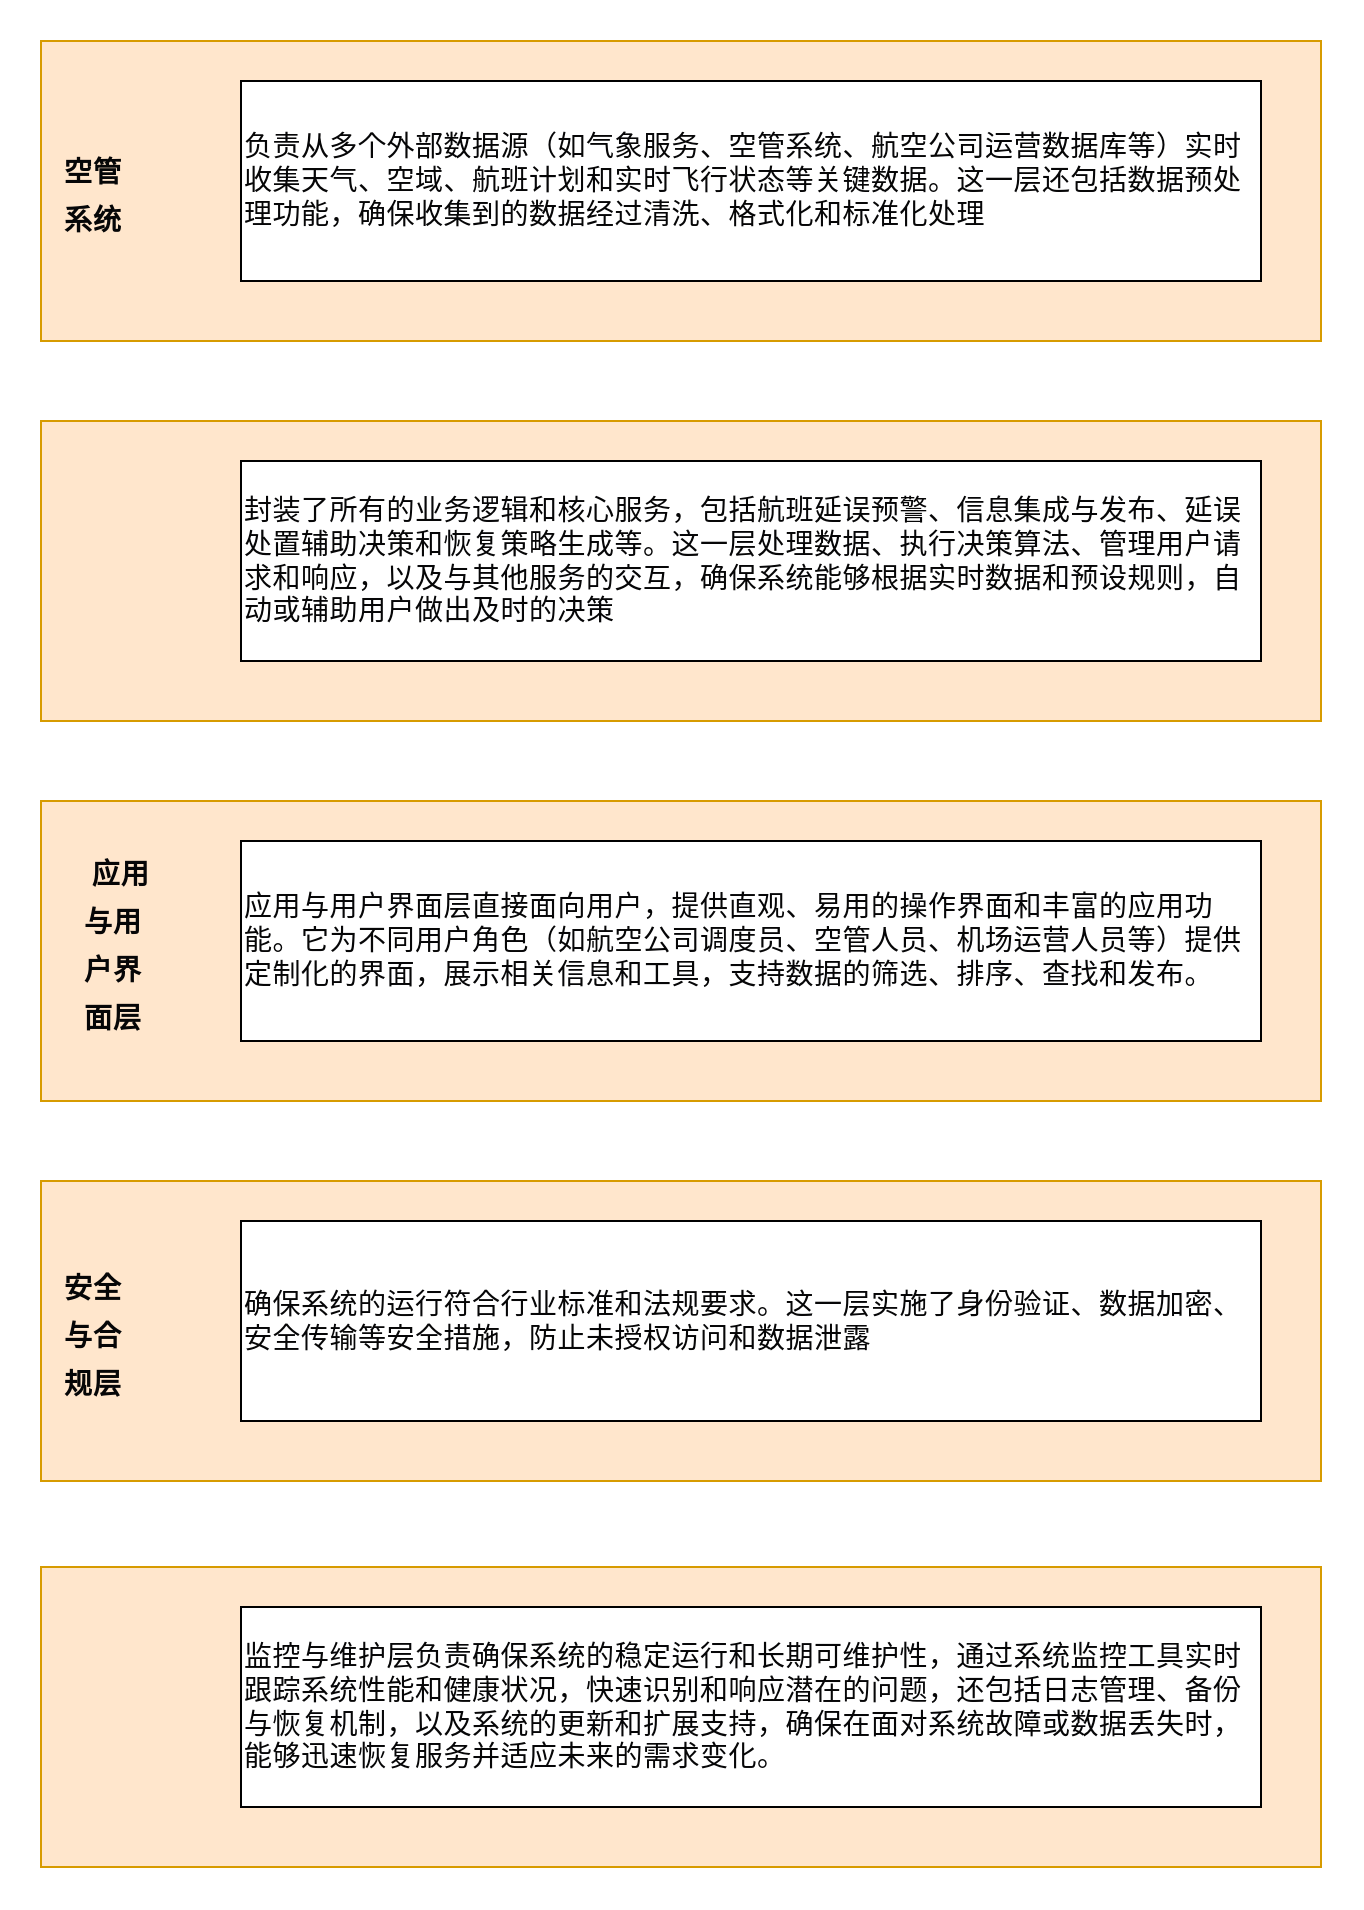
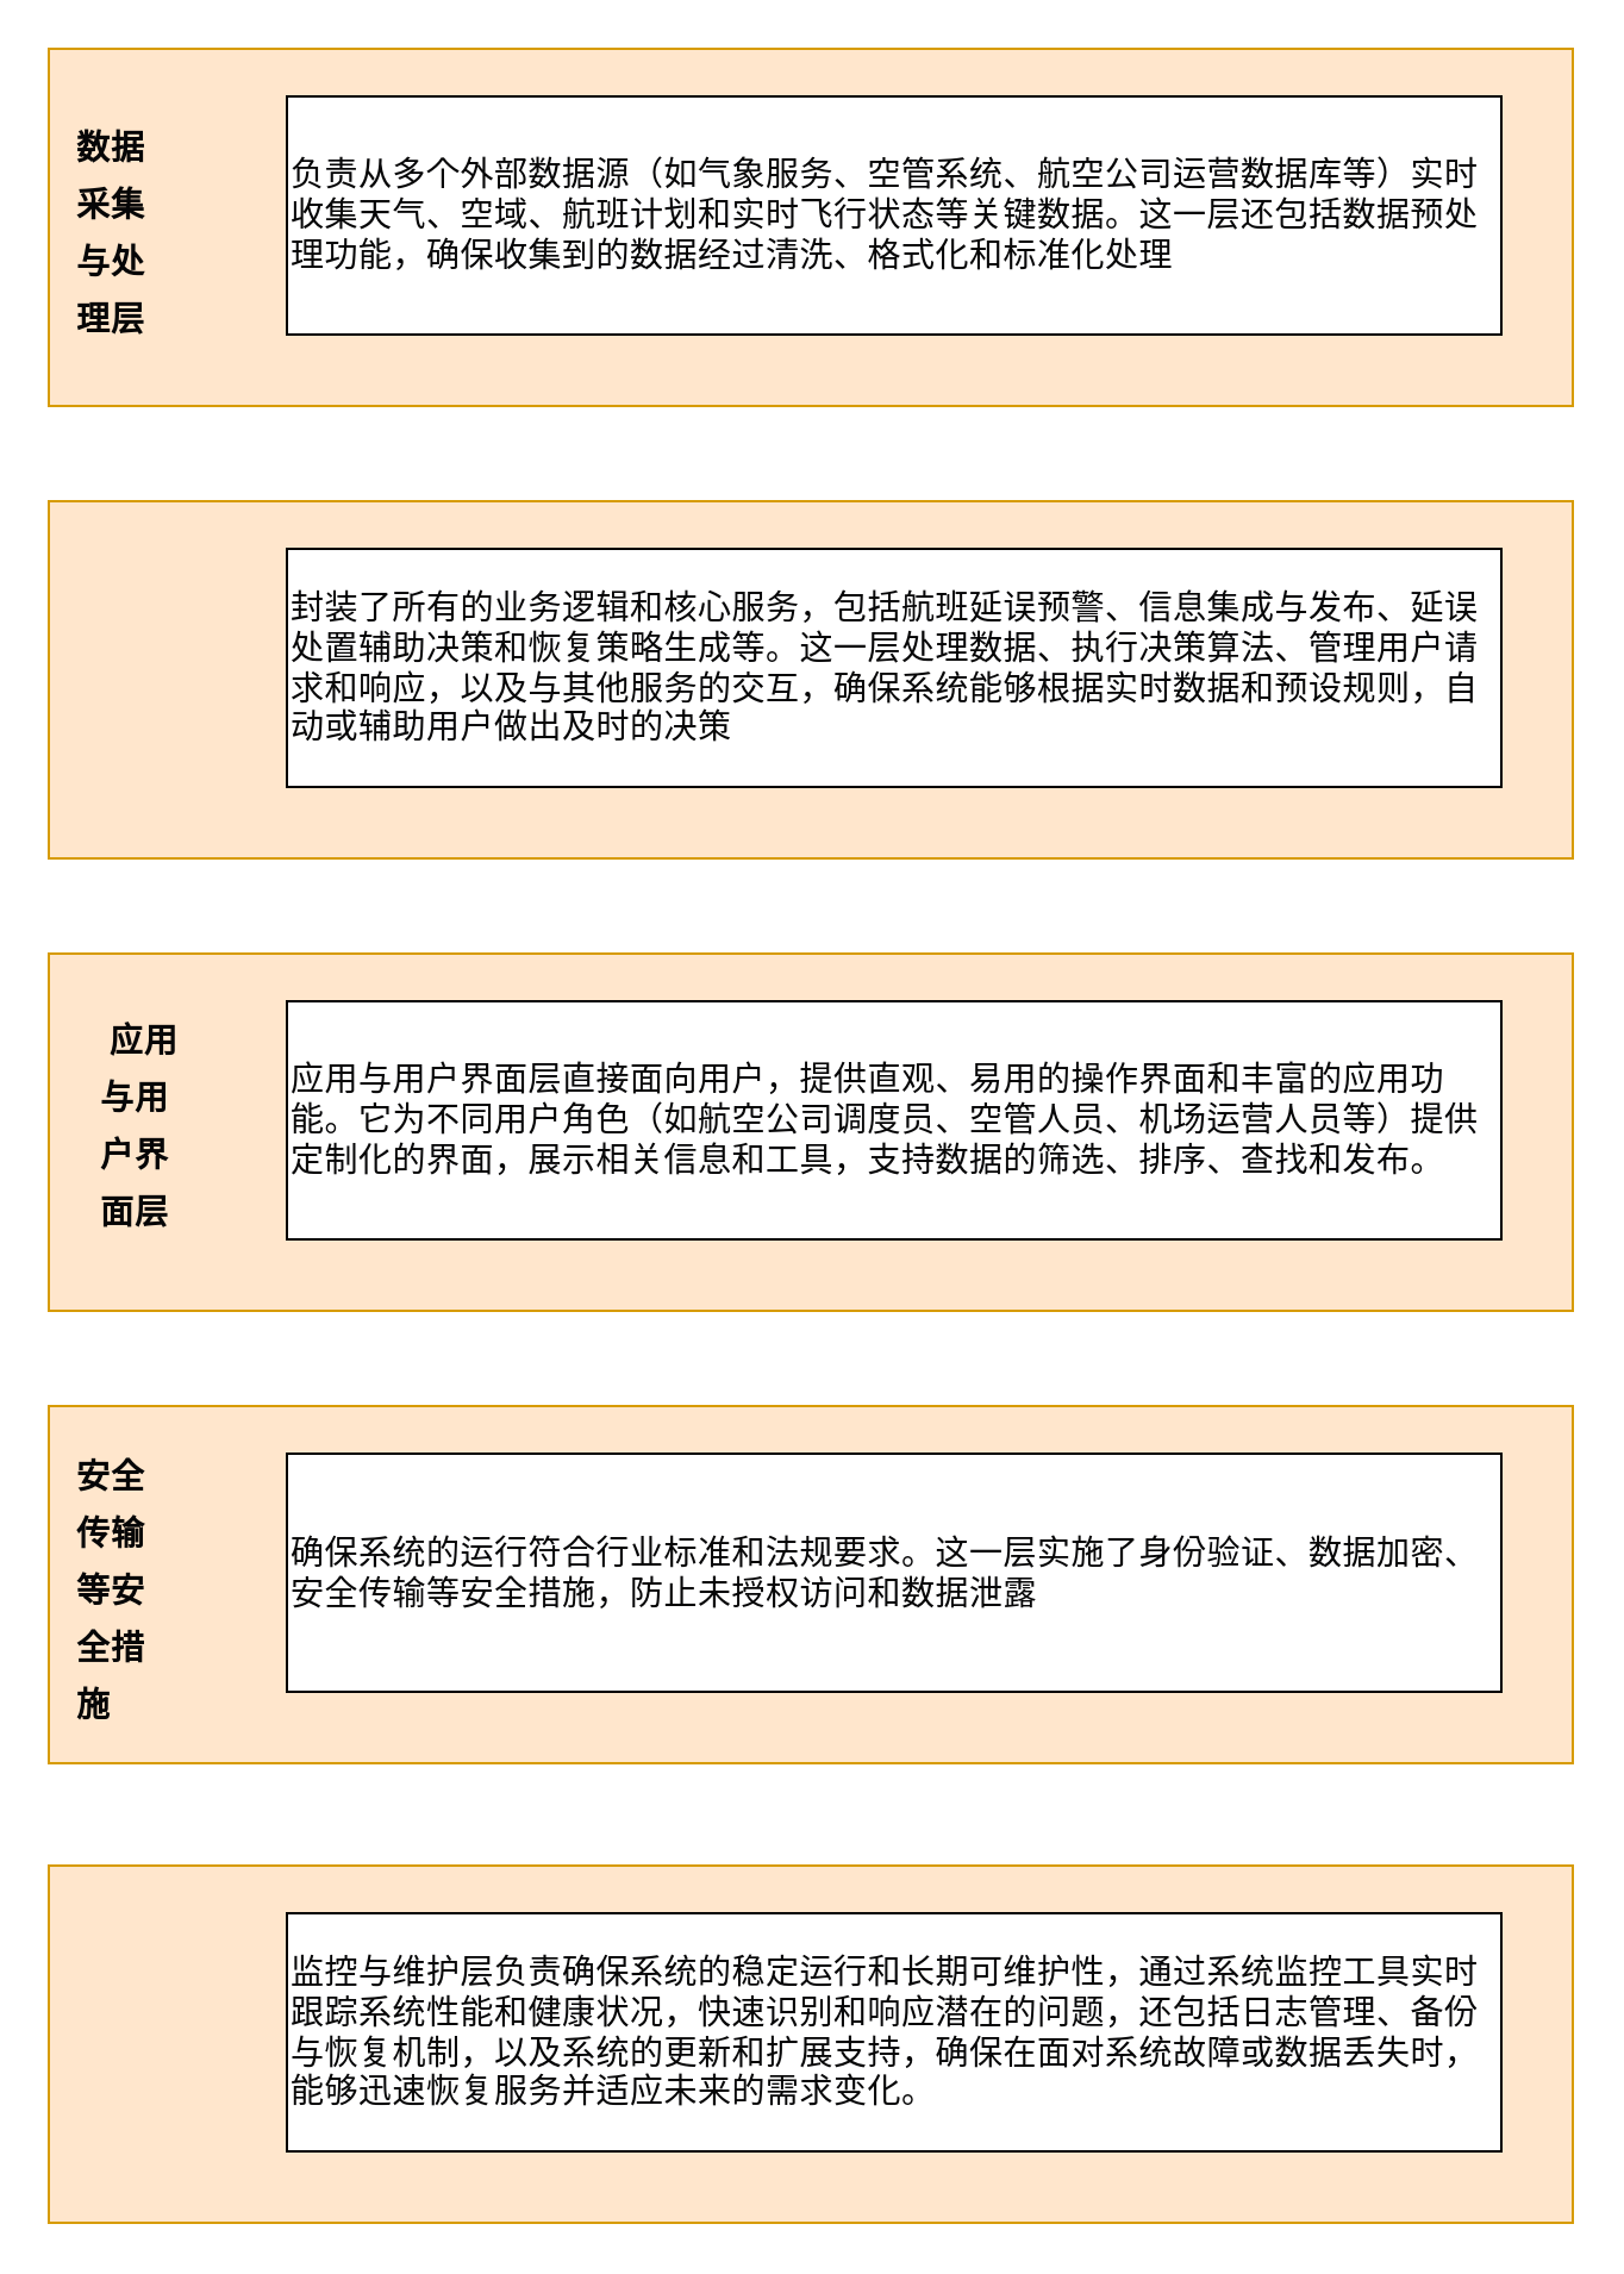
- <mxCell id="4" value="&lt;h3 style=&quot;box-sizing: inherit; color: rgb(6, 6, 7); margin-bottom: 0px; font-size: 14px; line-height: 24px; margin-top: 1.14em; font-family: -apple-system, blinkmacsystemfont, &amp;quot;Helvetica Neue&amp;quot;, helvetica, &amp;quot;segoe ui&amp;quot;, arial, roboto, &amp;quot;PingFang SC&amp;quot;, miui, &amp;quot;Hiragino Sans GB&amp;quot;, &amp;quot;Microsoft Yahei&amp;quot;, sans-serif; letter-spacing: 0.5px;&quot;&gt;空管系统&lt;/h3&gt;" style="rounded=0;whiteSpace=wrap;html=1;strokeColor=none;fillColor=none;gradientColor=none;labelBackgroundColor=#ffe6cc;align=left;verticalAlign=middle;" vertex="1" parent="1"><mxGeometry x="30" y="35" width="40" height="110" as="geometry" /></mxCell>
+ <mxCell id="4" value="&lt;h3 style=&quot;box-sizing: inherit; color: rgb(6, 6, 7); margin-bottom: 0px; font-size: 14px; line-height: 24px; margin-top: 1.14em; font-family: -apple-system, blinkmacsystemfont, &amp;quot;Helvetica Neue&amp;quot;, helvetica, &amp;quot;segoe ui&amp;quot;, arial, roboto, &amp;quot;PingFang SC&amp;quot;, miui, &amp;quot;Hiragino Sans GB&amp;quot;, &amp;quot;Microsoft Yahei&amp;quot;, sans-serif; letter-spacing: 0.5px;&quot;&gt;数据采集与处理层&lt;/h3&gt;" style="rounded=0;whiteSpace=wrap;html=1;strokeColor=none;fillColor=none;gradientColor=none;labelBackgroundColor=#ffe6cc;align=left;verticalAlign=middle;" vertex="1" parent="1"><mxGeometry x="30" y="35" width="40" height="110" as="geometry" /></mxCell>
- <mxCell id="12" value="&lt;h3 style=&quot;box-sizing: inherit; color: rgb(6, 6, 7); margin-bottom: 0px; font-size: 14px; line-height: 24px; margin-top: 1.14em; font-family: -apple-system, blinkmacsystemfont, &amp;quot;Helvetica Neue&amp;quot;, helvetica, &amp;quot;segoe ui&amp;quot;, arial, roboto, &amp;quot;PingFang SC&amp;quot;, miui, &amp;quot;Hiragino Sans GB&amp;quot;, &amp;quot;Microsoft Yahei&amp;quot;, sans-serif; letter-spacing: 0.5px;&quot;&gt;安全与合规层&lt;/h3&gt;" style="rounded=0;whiteSpace=wrap;html=1;strokeColor=none;fillColor=none;gradientColor=none;labelBackgroundColor=#ffe6cc;align=left;verticalAlign=middle;" vertex="1" parent="1"><mxGeometry x="30" y="605" width="40" height="110" as="geometry" /></mxCell>
+ <mxCell id="12" value="&lt;h3 style=&quot;box-sizing: inherit; color: rgb(6, 6, 7); margin-bottom: 0px; font-size: 14px; line-height: 24px; margin-top: 1.14em; font-family: -apple-system, blinkmacsystemfont, &amp;quot;Helvetica Neue&amp;quot;, helvetica, &amp;quot;segoe ui&amp;quot;, arial, roboto, &amp;quot;PingFang SC&amp;quot;, miui, &amp;quot;Hiragino Sans GB&amp;quot;, &amp;quot;Microsoft Yahei&amp;quot;, sans-serif; letter-spacing: 0.5px;&quot;&gt;安全传输等安全措施&lt;/h3&gt;" style="rounded=0;whiteSpace=wrap;html=1;strokeColor=none;fillColor=none;gradientColor=none;labelBackgroundColor=#ffe6cc;align=left;verticalAlign=middle;" vertex="1" parent="1"><mxGeometry x="30" y="605" width="40" height="110" as="geometry" /></mxCell>
